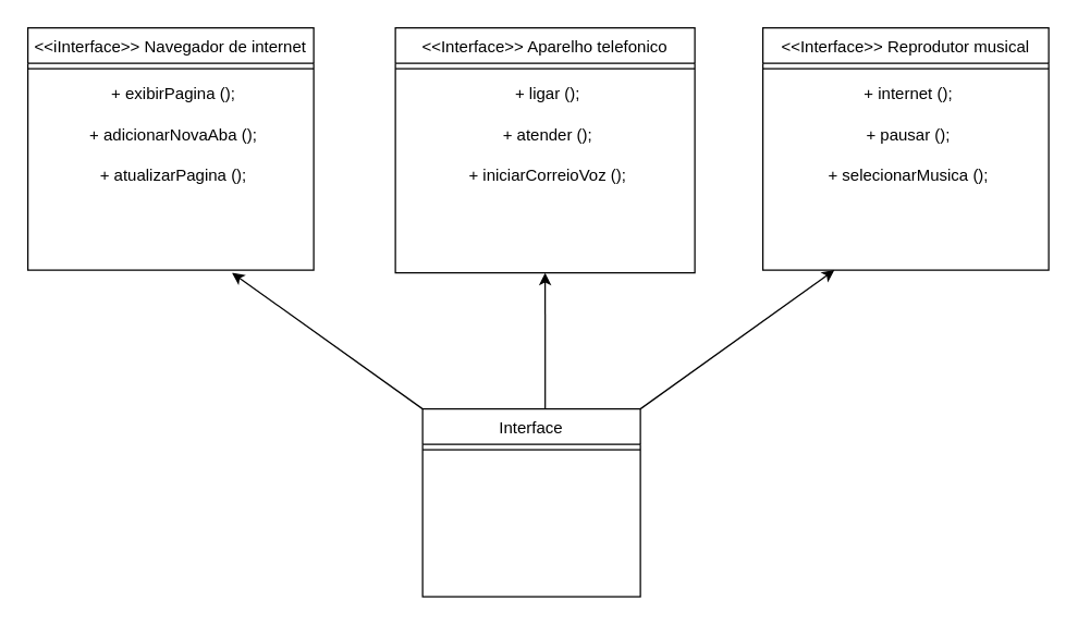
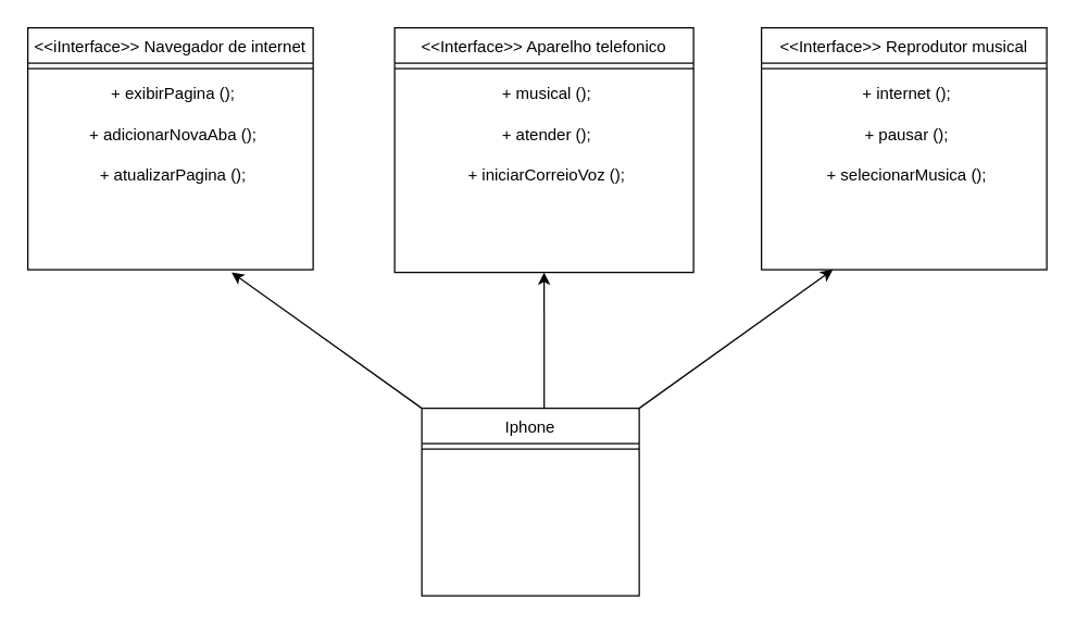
- <mxCell id="11" value="&amp;nbsp;+ ligar ();" style="text;html=1;align=center;verticalAlign=middle;resizable=0;points=[];autosize=1;strokeColor=none;fillColor=none;" vertex="1" parent="9"><mxGeometry y="34" width="220" height="30" as="geometry" /></mxCell>
+ <mxCell id="11" value="&amp;nbsp;+ musical ();" style="text;html=1;align=center;verticalAlign=middle;resizable=0;points=[];autosize=1;strokeColor=none;fillColor=none;" vertex="1" parent="9"><mxGeometry y="34" width="220" height="30" as="geometry" /></mxCell>
- <mxCell id="2" value="Interface" style="swimlane;fontStyle=0;align=center;verticalAlign=top;childLayout=stackLayout;horizontal=1;startSize=26;horizontalStack=0;resizeParent=1;resizeLast=0;collapsible=1;marginBottom=0;rounded=0;shadow=0;strokeWidth=1;" parent="1" vertex="1"><mxGeometry x="310" y="300" width="160" height="138" as="geometry"><mxRectangle x="130" y="380" width="160" height="26" as="alternateBounds" /></mxGeometry></mxCell>
+ <mxCell id="2" value="Iphone" style="swimlane;fontStyle=0;align=center;verticalAlign=top;childLayout=stackLayout;horizontal=1;startSize=26;horizontalStack=0;resizeParent=1;resizeLast=0;collapsible=1;marginBottom=0;rounded=0;shadow=0;strokeWidth=1;" parent="1" vertex="1"><mxGeometry x="310" y="300" width="160" height="138" as="geometry"><mxRectangle x="130" y="380" width="160" height="26" as="alternateBounds" /></mxGeometry></mxCell>
